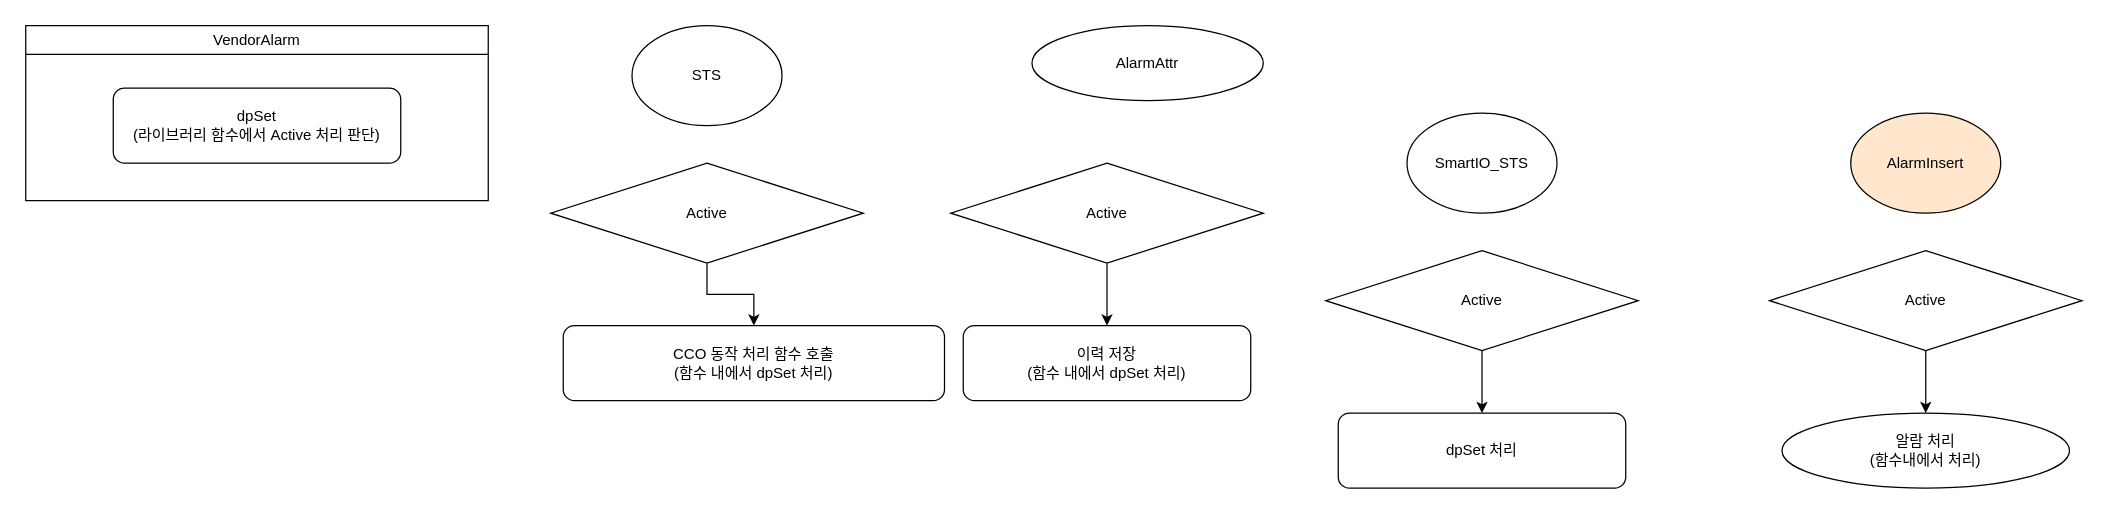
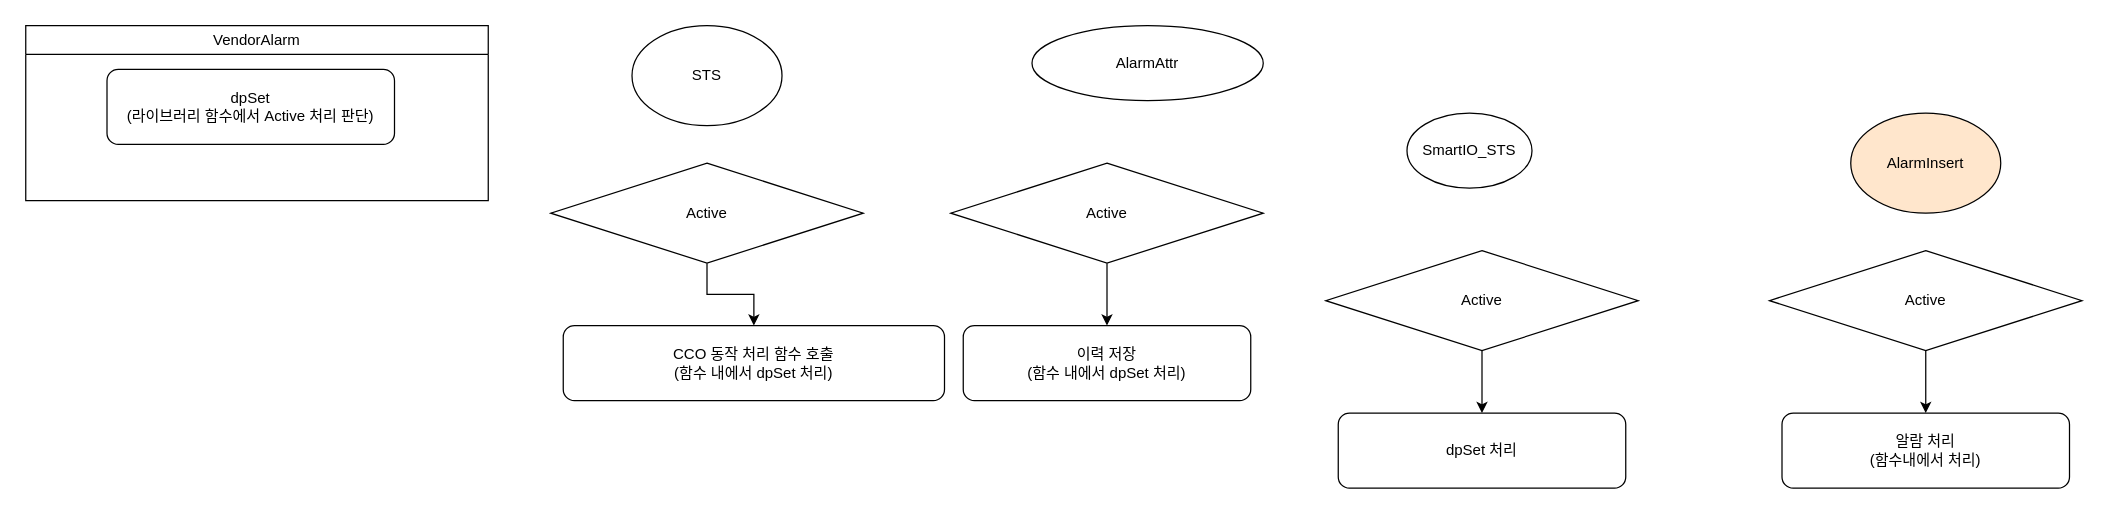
- <mxCell id="19" value="dpSet&lt;br&gt;(라이브러리 함수에서 Active 처리 판단)" style="rounded=1;whiteSpace=wrap;html=1;" vertex="1" parent="18"><mxGeometry x="70" y="50" width="230" height="60" as="geometry" /></mxCell>
+ <mxCell id="19" value="dpSet&lt;br&gt;(라이브러리 함수에서 Active 처리 판단)" style="rounded=1;whiteSpace=wrap;html=1;" vertex="1" parent="18"><mxGeometry x="65" y="35" width="230" height="60" as="geometry" /></mxCell>
- <mxCell id="10" value="SmartIO_STS" style="ellipse;whiteSpace=wrap;html=1;" vertex="1" parent="1"><mxGeometry x="1125" y="90" width="120" height="80" as="geometry" /></mxCell>
+ <mxCell id="10" value="SmartIO_STS" style="ellipse;whiteSpace=wrap;html=1;" vertex="1" parent="1"><mxGeometry x="1125" y="90" width="100" height="60" as="geometry" /></mxCell>
- <mxCell id="17" value="알람 처리&lt;br&gt;(함수내에서 처리)" style="ellipse;whiteSpace=wrap;html=1;" vertex="1" parent="1"><mxGeometry x="1425" y="330" width="230" height="60" as="geometry" /></mxCell>
+ <mxCell id="17" value="알람 처리&lt;br&gt;(함수내에서 처리)" style="rounded=1;whiteSpace=wrap;html=1;" vertex="1" parent="1"><mxGeometry x="1425" y="330" width="230" height="60" as="geometry" /></mxCell>
